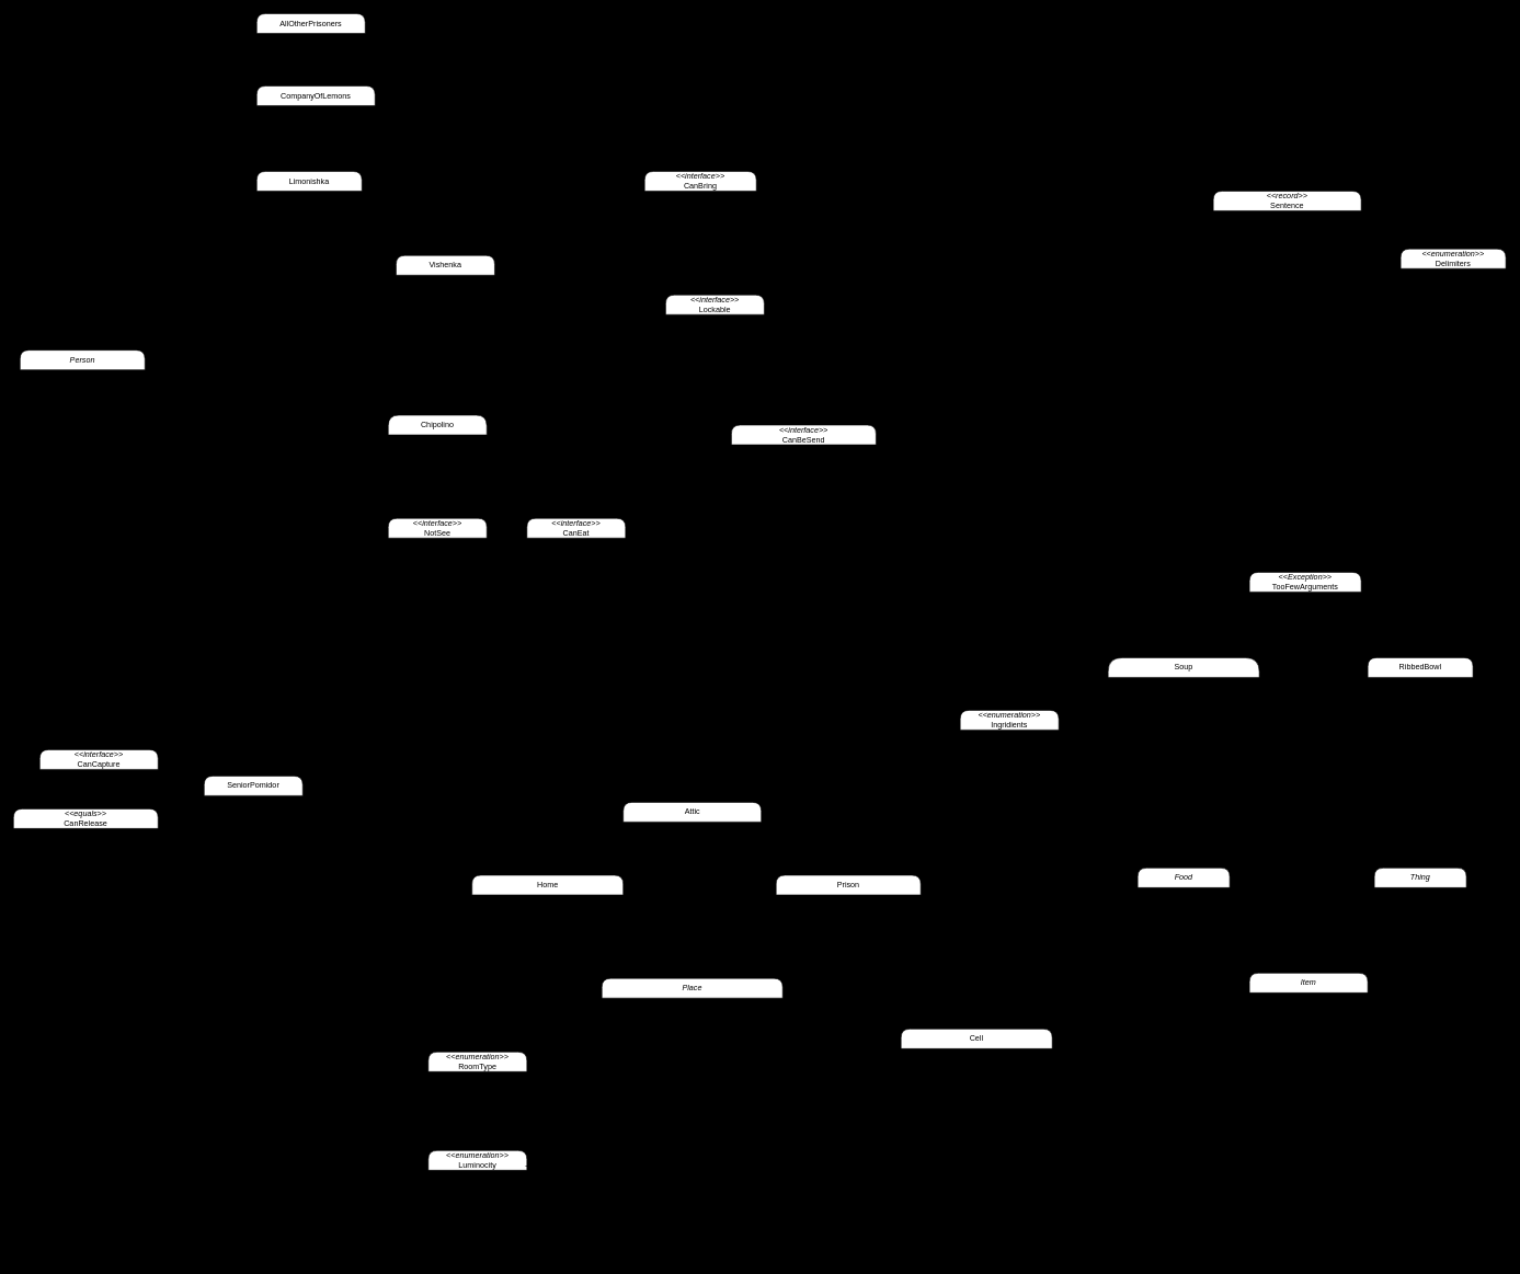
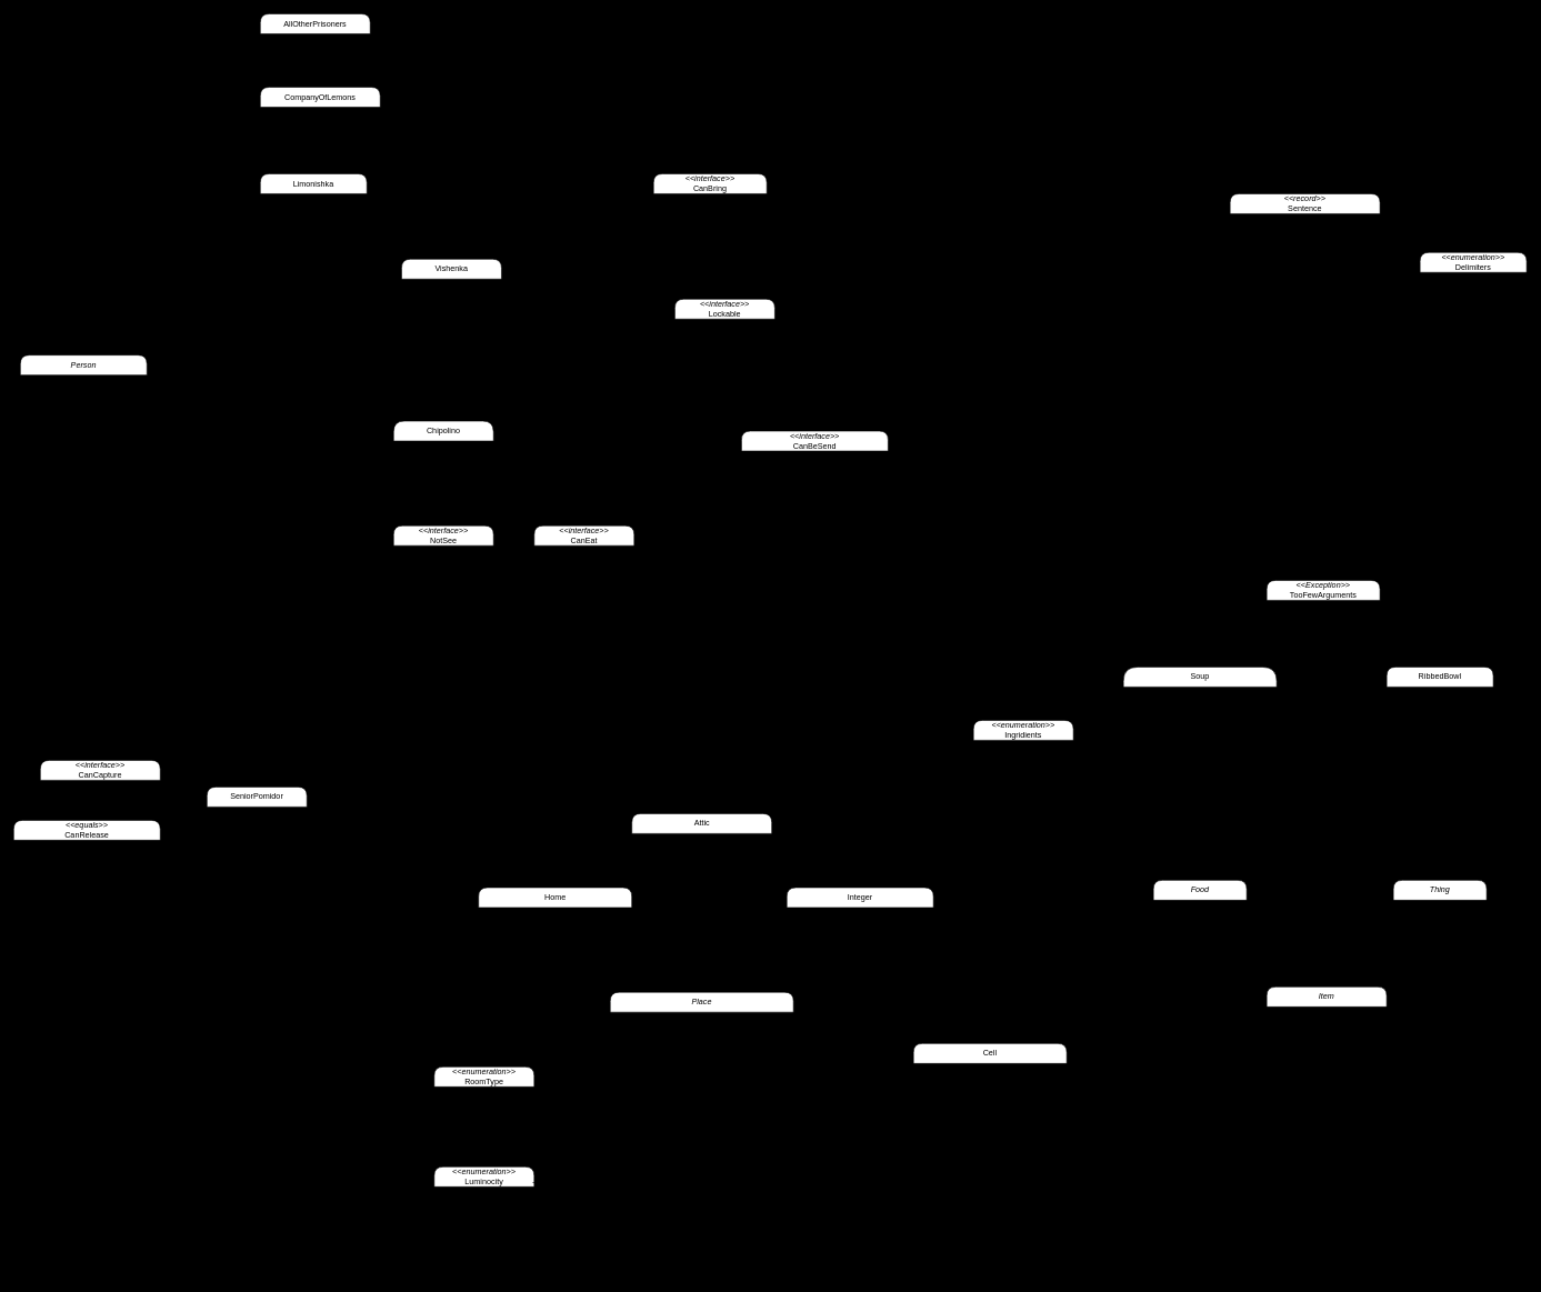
- <mxCell id="73" value="Prison" style="swimlane;fontStyle=0;childLayout=stackLayout;horizontal=1;startSize=30;horizontalStack=0;resizeParent=1;resizeParentMax=0;resizeLast=0;collapsible=1;marginBottom=0;whiteSpace=wrap;html=1;perimeterSpacing=1;strokeWidth=1;labelBorderColor=none;rounded=1;labelBackgroundColor=none;" parent="1" vertex="1"><mxGeometry x="1180" y="1331" width="220" height="60" as="geometry" /></mxCell>
+ <mxCell id="73" value="Integer" style="swimlane;fontStyle=0;childLayout=stackLayout;horizontal=1;startSize=30;horizontalStack=0;resizeParent=1;resizeParentMax=0;resizeLast=0;collapsible=1;marginBottom=0;whiteSpace=wrap;html=1;perimeterSpacing=1;strokeWidth=1;labelBorderColor=none;rounded=1;labelBackgroundColor=none;" parent="1" vertex="1"><mxGeometry x="1180" y="1331" width="220" height="60" as="geometry" /></mxCell>
